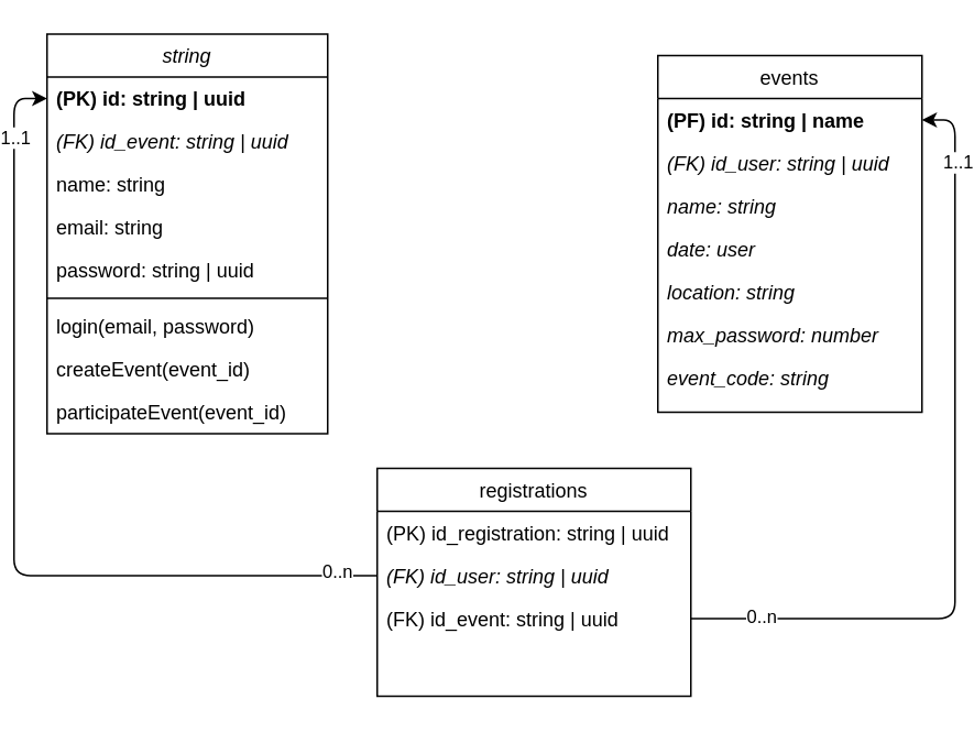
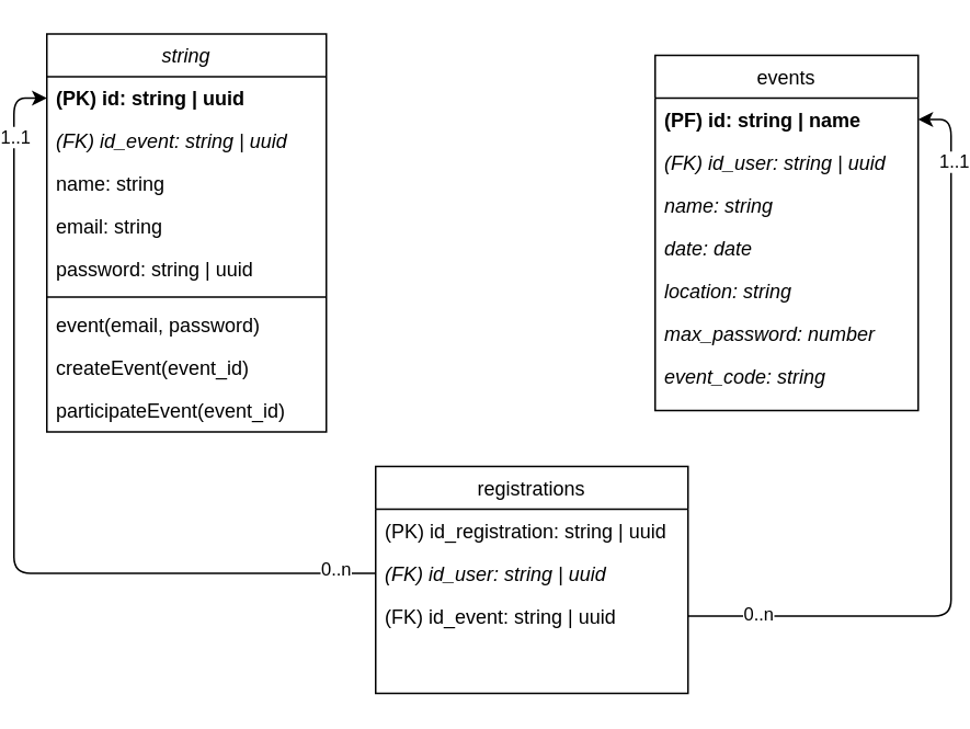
- <mxCell id="16" value="date: user" style="text;align=left;verticalAlign=top;spacingLeft=4;spacingRight=4;overflow=hidden;rotatable=0;points=[[0,0.5],[1,0.5]];portConstraint=eastwest;rounded=0;shadow=0;html=0;fontStyle=2" parent="12" vertex="1"><mxGeometry y="104" width="160" height="26" as="geometry" /></mxCell>
+ <mxCell id="16" value="date: date" style="text;align=left;verticalAlign=top;spacingLeft=4;spacingRight=4;overflow=hidden;rotatable=0;points=[[0,0.5],[1,0.5]];portConstraint=eastwest;rounded=0;shadow=0;html=0;fontStyle=2" parent="12" vertex="1"><mxGeometry y="104" width="160" height="26" as="geometry" /></mxCell>
- <mxCell id="9" value="login(email, password)" style="text;align=left;verticalAlign=top;spacingLeft=4;spacingRight=4;overflow=hidden;rotatable=0;points=[[0,0.5],[1,0.5]];portConstraint=eastwest;" parent="2" vertex="1"><mxGeometry y="164" width="170" height="26" as="geometry" /></mxCell>
+ <mxCell id="9" value="event(email, password)" style="text;align=left;verticalAlign=top;spacingLeft=4;spacingRight=4;overflow=hidden;rotatable=0;points=[[0,0.5],[1,0.5]];portConstraint=eastwest;" parent="2" vertex="1"><mxGeometry y="164" width="170" height="26" as="geometry" /></mxCell>
